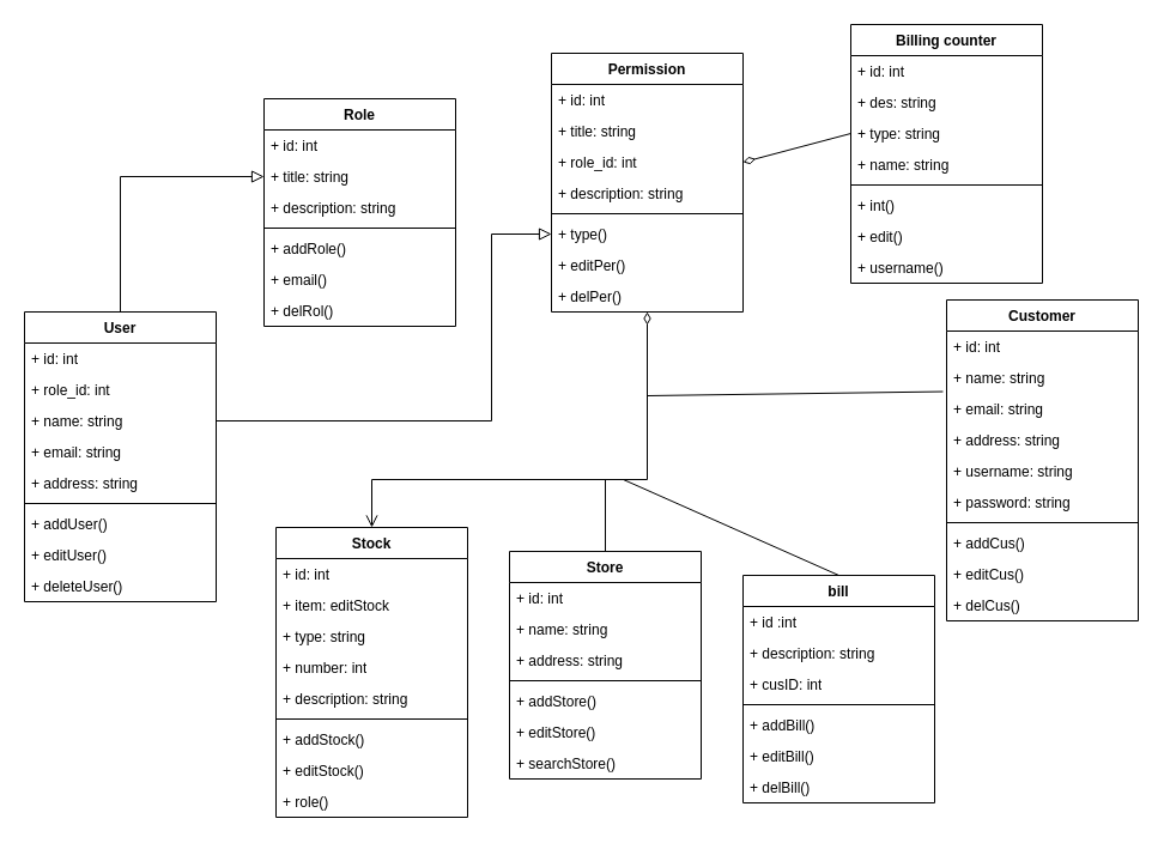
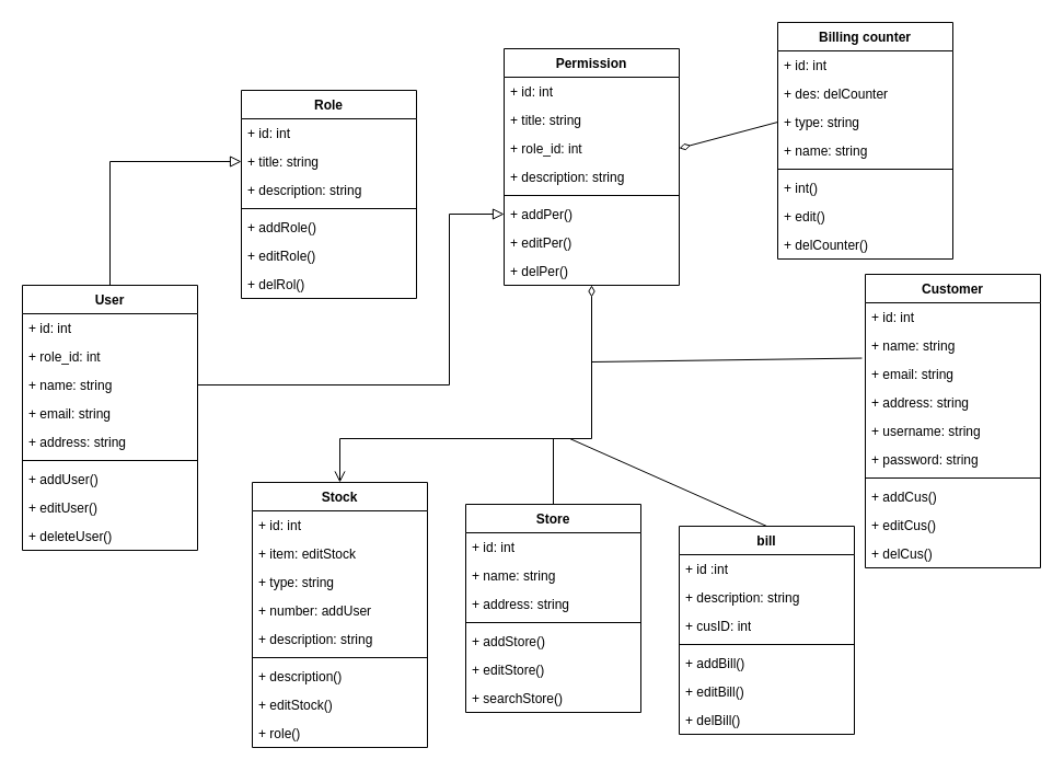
- <mxCell id="52" value="+ des: string" style="text;strokeColor=none;fillColor=none;align=left;verticalAlign=top;spacingLeft=4;spacingRight=4;overflow=hidden;rotatable=0;points=[[0,0.5],[1,0.5]];portConstraint=eastwest;whiteSpace=wrap;html=1;" vertex="1" parent="50"><mxGeometry y="52" width="160" height="26" as="geometry" /></mxCell>
+ <mxCell id="52" value="+ des: delCounter" style="text;strokeColor=none;fillColor=none;align=left;verticalAlign=top;spacingLeft=4;spacingRight=4;overflow=hidden;rotatable=0;points=[[0,0.5],[1,0.5]];portConstraint=eastwest;whiteSpace=wrap;html=1;" vertex="1" parent="50"><mxGeometry y="52" width="160" height="26" as="geometry" /></mxCell>
- <mxCell id="47" value="+ type()" style="text;strokeColor=none;fillColor=none;align=left;verticalAlign=top;spacingLeft=4;spacingRight=4;overflow=hidden;rotatable=0;points=[[0,0.5],[1,0.5]];portConstraint=eastwest;whiteSpace=wrap;html=1;" vertex="1" parent="41"><mxGeometry y="138" width="160" height="26" as="geometry" /></mxCell>
+ <mxCell id="47" value="+ addPer()" style="text;strokeColor=none;fillColor=none;align=left;verticalAlign=top;spacingLeft=4;spacingRight=4;overflow=hidden;rotatable=0;points=[[0,0.5],[1,0.5]];portConstraint=eastwest;whiteSpace=wrap;html=1;" vertex="1" parent="41"><mxGeometry y="138" width="160" height="26" as="geometry" /></mxCell>
- <mxCell id="58" value="+ username()" style="text;strokeColor=none;fillColor=none;align=left;verticalAlign=top;spacingLeft=4;spacingRight=4;overflow=hidden;rotatable=0;points=[[0,0.5],[1,0.5]];portConstraint=eastwest;whiteSpace=wrap;html=1;" vertex="1" parent="50"><mxGeometry y="190" width="160" height="26" as="geometry" /></mxCell>
+ <mxCell id="58" value="+ delCounter()" style="text;strokeColor=none;fillColor=none;align=left;verticalAlign=top;spacingLeft=4;spacingRight=4;overflow=hidden;rotatable=0;points=[[0,0.5],[1,0.5]];portConstraint=eastwest;whiteSpace=wrap;html=1;" vertex="1" parent="50"><mxGeometry y="190" width="160" height="26" as="geometry" /></mxCell>
- <mxCell id="8" value="+ email()" style="text;strokeColor=none;fillColor=none;align=left;verticalAlign=top;spacingLeft=4;spacingRight=4;overflow=hidden;rotatable=0;points=[[0,0.5],[1,0.5]];portConstraint=eastwest;whiteSpace=wrap;html=1;" vertex="1" parent="2"><mxGeometry y="138" width="160" height="26" as="geometry" /></mxCell>
+ <mxCell id="8" value="+ editRole()" style="text;strokeColor=none;fillColor=none;align=left;verticalAlign=top;spacingLeft=4;spacingRight=4;overflow=hidden;rotatable=0;points=[[0,0.5],[1,0.5]];portConstraint=eastwest;whiteSpace=wrap;html=1;" vertex="1" parent="2"><mxGeometry y="138" width="160" height="26" as="geometry" /></mxCell>
- <mxCell id="14" value="+ number: int" style="text;strokeColor=none;fillColor=none;align=left;verticalAlign=top;spacingLeft=4;spacingRight=4;overflow=hidden;rotatable=0;points=[[0,0.5],[1,0.5]];portConstraint=eastwest;whiteSpace=wrap;html=1;" vertex="1" parent="10"><mxGeometry y="104" width="160" height="26" as="geometry" /></mxCell>
+ <mxCell id="14" value="+ number: addUser" style="text;strokeColor=none;fillColor=none;align=left;verticalAlign=top;spacingLeft=4;spacingRight=4;overflow=hidden;rotatable=0;points=[[0,0.5],[1,0.5]];portConstraint=eastwest;whiteSpace=wrap;html=1;" vertex="1" parent="10"><mxGeometry y="104" width="160" height="26" as="geometry" /></mxCell>
- <mxCell id="17" value="+ addStock()" style="text;strokeColor=none;fillColor=none;align=left;verticalAlign=top;spacingLeft=4;spacingRight=4;overflow=hidden;rotatable=0;points=[[0,0.5],[1,0.5]];portConstraint=eastwest;whiteSpace=wrap;html=1;" vertex="1" parent="10"><mxGeometry y="164" width="160" height="26" as="geometry" /></mxCell>
+ <mxCell id="17" value="+ description()" style="text;strokeColor=none;fillColor=none;align=left;verticalAlign=top;spacingLeft=4;spacingRight=4;overflow=hidden;rotatable=0;points=[[0,0.5],[1,0.5]];portConstraint=eastwest;whiteSpace=wrap;html=1;" vertex="1" parent="10"><mxGeometry y="164" width="160" height="26" as="geometry" /></mxCell>
